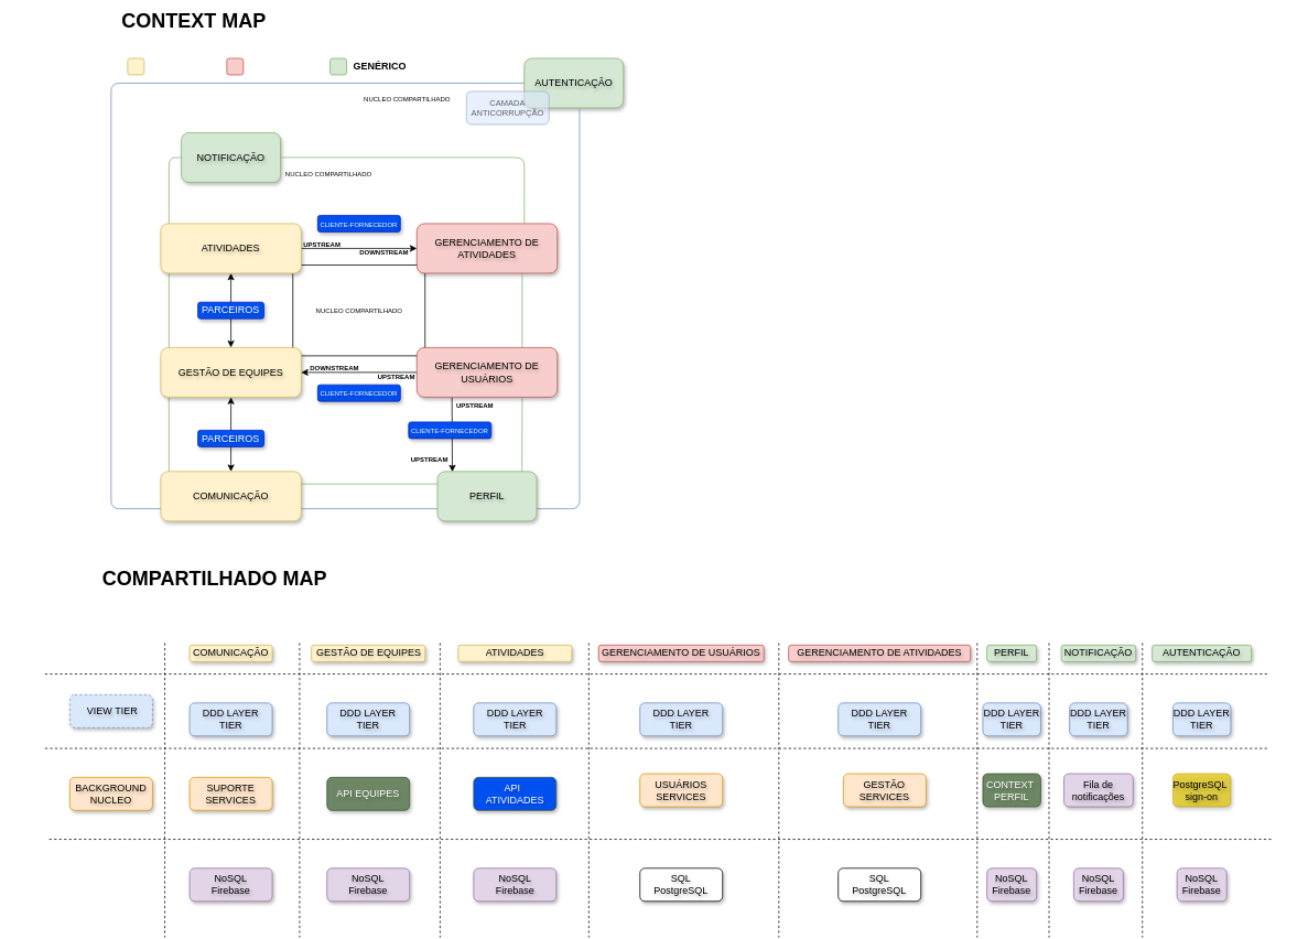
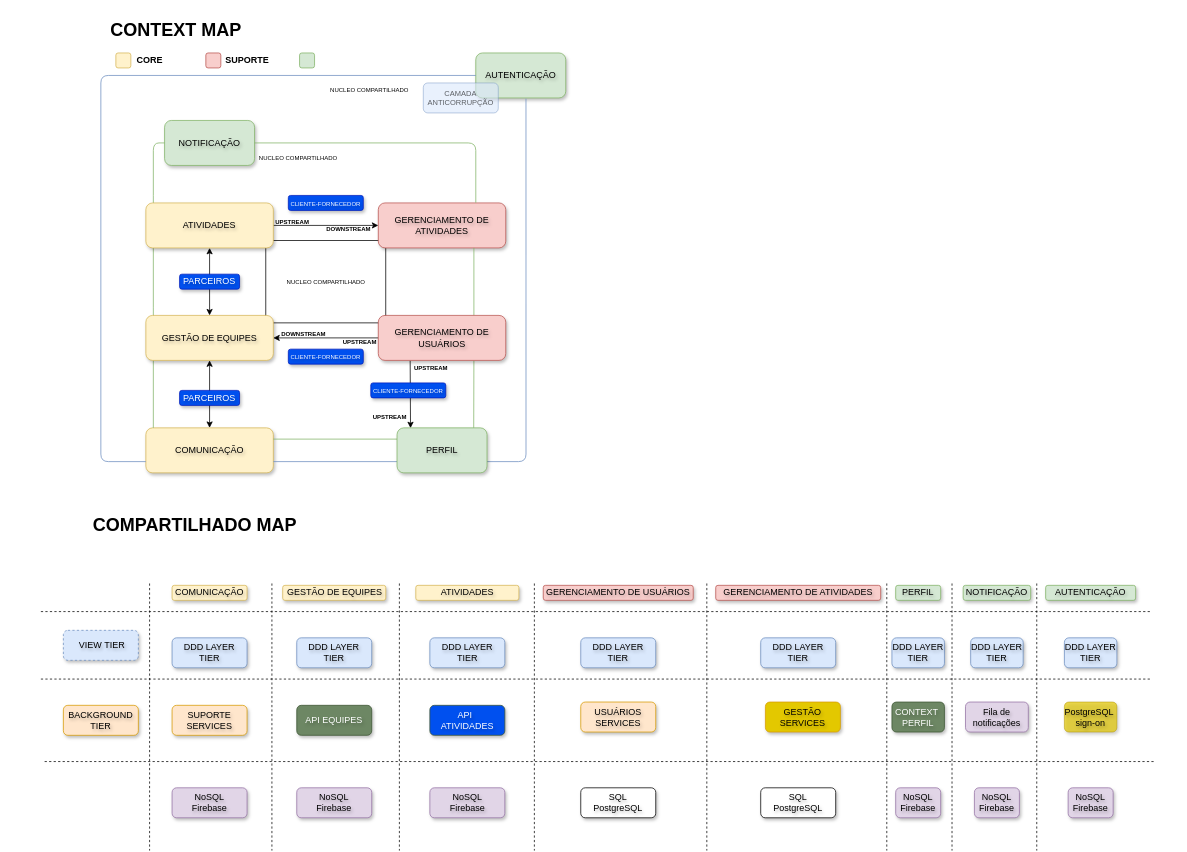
- <mxCell id="45" value="CONTEXT MAP" style="text;strokeColor=none;fillColor=none;html=1;fontSize=24;fontStyle=1;verticalAlign=middle;align=center;" vertex="1" parent="1"><mxGeometry x="124" y="5" width="220" height="40" as="geometry" /></mxCell>
+ <mxCell id="45" value="CONTEXT MAP" style="text;strokeColor=none;fillColor=none;html=1;fontSize=24;fontStyle=1;verticalAlign=middle;align=center;" vertex="1" parent="1"><mxGeometry x="124" y="20" width="220" height="40" as="geometry" /></mxCell>
+ <mxCell id="42" value="CORE" style="text;strokeColor=none;fillColor=none;html=1;fontSize=12;fontStyle=1;verticalAlign=middle;align=center;" parent="1" vertex="1"><mxGeometry x="184" y="70" width="30" height="20" as="geometry" /></mxCell>
+ <mxCell id="43" value="SUPORTE" style="text;strokeColor=none;fillColor=none;html=1;fontSize=12;fontStyle=1;verticalAlign=middle;align=center;" parent="1" vertex="1"><mxGeometry x="294" y="70" width="70" height="20" as="geometry" /></mxCell>
- <mxCell id="44" value="GENÉRICO" style="text;strokeColor=none;fillColor=none;html=1;fontSize=12;fontStyle=1;verticalAlign=middle;align=center;" parent="1" vertex="1"><mxGeometry x="424" y="70" width="70" height="20" as="geometry" /></mxCell>
- <mxCell id="82" value="GESTÃO SERVICES" style="rounded=1;whiteSpace=wrap;html=1;fillColor=#ffe6cc;strokeColor=#d79b00;textShadow=1;labelBorderColor=none;labelBackgroundColor=none;shadow=1;" vertex="1" parent="1"><mxGeometry x="1020.25" y="935.63" width="100" height="40" as="geometry" /></mxCell>
+ <mxCell id="82" value="GESTÃO SERVICES" style="rounded=1;whiteSpace=wrap;html=1;fillColor=#e3c800;strokeColor=#d79b00;textShadow=1;labelBorderColor=none;labelBackgroundColor=none;shadow=1;" vertex="1" parent="1"><mxGeometry x="1020.25" y="935.63" width="100" height="40" as="geometry" /></mxCell>
- <mxCell id="59" value="BACKGROUND NUCLEO" style="rounded=1;whiteSpace=wrap;html=1;fillColor=#ffe6cc;strokeColor=#d79b00;textShadow=1;labelBorderColor=none;labelBackgroundColor=none;shadow=1;" vertex="1" parent="1"><mxGeometry x="84" y="940" width="100" height="40" as="geometry" /></mxCell>
+ <mxCell id="59" value="BACKGROUND TIER" style="rounded=1;whiteSpace=wrap;html=1;fillColor=#ffe6cc;strokeColor=#d79b00;textShadow=1;labelBorderColor=none;labelBackgroundColor=none;shadow=1;" vertex="1" parent="1"><mxGeometry x="84" y="940" width="100" height="40" as="geometry" /></mxCell>
